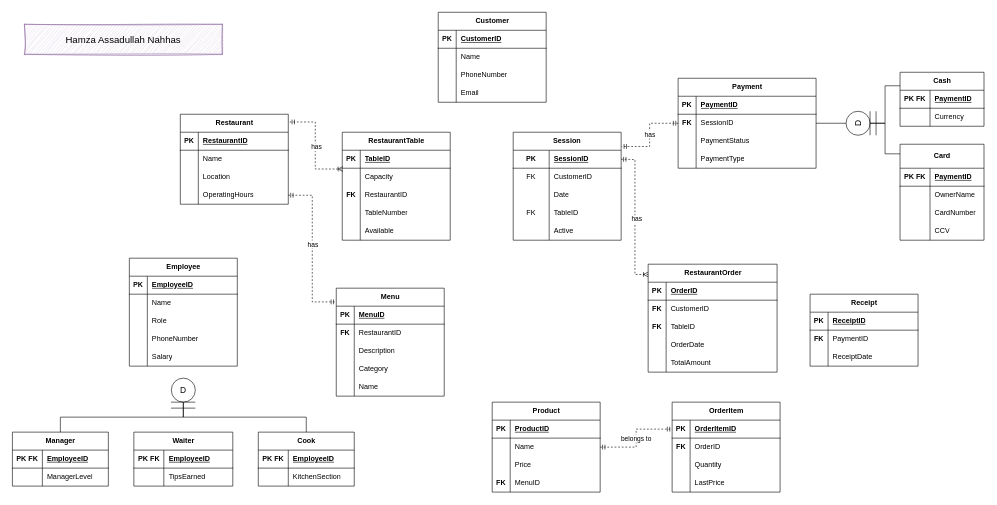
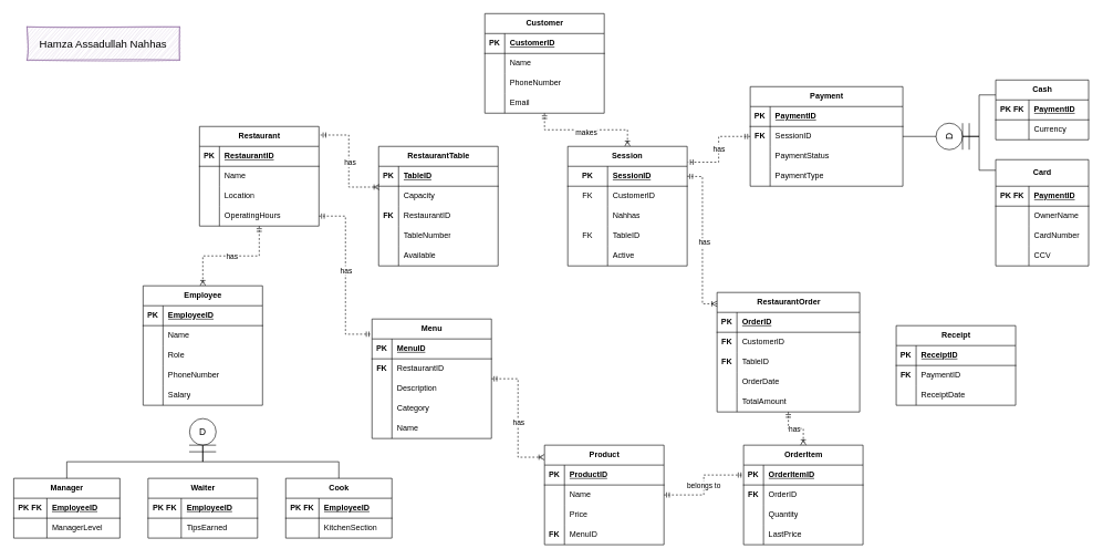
- <mxCell id="230" value="&lt;font style=&quot;color: rgb(0, 0, 0); font-family: Helvetica; font-style: normal; font-variant-ligatures: normal; font-variant-caps: normal; font-weight: 400; letter-spacing: normal; orphans: 2; text-indent: 0px; text-transform: none; widows: 2; word-spacing: 0px; -webkit-text-stroke-width: 0px; white-space: nowrap; text-decoration-thickness: initial; text-decoration-style: initial; text-decoration-color: initial; font-size: 16px;&quot;&gt;Hamza Assadullah Nahhas&lt;/font&gt;" style="text;whiteSpace=wrap;html=1;fillColor=#e1d5e7;strokeColor=#9673a6;rounded=0;sketch=1;curveFitting=1;jiggle=2;fontSize=16;align=center;verticalAlign=middle;" vertex="1" parent="1"><mxGeometry x="40" y="40" width="330" height="50" as="geometry" /></mxCell>
+ <mxCell id="230" value="&lt;font style=&quot;color: rgb(0, 0, 0); font-family: Helvetica; font-style: normal; font-variant-ligatures: normal; font-variant-caps: normal; font-weight: 400; letter-spacing: normal; orphans: 2; text-indent: 0px; text-transform: none; widows: 2; word-spacing: 0px; -webkit-text-stroke-width: 0px; white-space: nowrap; text-decoration-thickness: initial; text-decoration-style: initial; text-decoration-color: initial; font-size: 16px;&quot;&gt;Hamza Assadullah Nahhas&lt;/font&gt;" style="text;whiteSpace=wrap;html=1;fillColor=#e1d5e7;strokeColor=#9673a6;rounded=0;sketch=1;curveFitting=1;jiggle=2;fontSize=16;align=center;verticalAlign=middle;" vertex="1" parent="1"><mxGeometry x="40" y="40" width="230" height="50" as="geometry" /></mxCell>
+ <mxCell id="136" style="edgeStyle=orthogonalEdgeStyle;rounded=0;orthogonalLoop=1;jettySize=auto;html=1;entryX=0.5;entryY=0;entryDx=0;entryDy=0;startArrow=ERmandOne;startFill=0;endArrow=ERoneToMany;endFill=0;dashed=1;" parent="1" source="33" target="186" edge="1"><mxGeometry relative="1" as="geometry" /></mxCell>
+ <mxCell id="137" value="makes" style="edgeLabel;html=1;align=center;verticalAlign=middle;resizable=0;points=[];" parent="136" vertex="1" connectable="0"><mxGeometry x="-0.009" y="-3" relative="1" as="geometry"><mxPoint as="offset" /></mxGeometry></mxCell>
- <mxCell id="195" value="Date" style="shape=partialRectangle;connectable=0;fillColor=none;top=0;left=0;bottom=0;right=0;align=left;spacingLeft=6;overflow=hidden;html=1;whiteSpace=wrap;" parent="193" vertex="1"><mxGeometry x="60" width="120" height="30" as="geometry"><mxRectangle width="120" height="30" as="alternateBounds" /></mxGeometry></mxCell>
+ <mxCell id="195" value="Nahhas" style="shape=partialRectangle;connectable=0;fillColor=none;top=0;left=0;bottom=0;right=0;align=left;spacingLeft=6;overflow=hidden;html=1;whiteSpace=wrap;" parent="193" vertex="1"><mxGeometry x="60" width="120" height="30" as="geometry"><mxRectangle width="120" height="30" as="alternateBounds" /></mxGeometry></mxCell>
+ <mxCell id="2" value="" style="edgeStyle=orthogonalEdgeStyle;rounded=0;orthogonalLoop=1;jettySize=auto;html=1;startArrow=ERmandOne;startFill=0;endArrow=ERoneToMany;endFill=0;dashed=1;" parent="1" source="4" target="139" edge="1"><mxGeometry relative="1" as="geometry" /></mxCell>
+ <mxCell id="3" value="has" style="edgeLabel;html=1;align=center;verticalAlign=middle;resizable=0;points=[];" parent="2" vertex="1" connectable="0"><mxGeometry x="-0.006" relative="1" as="geometry"><mxPoint as="offset" /></mxGeometry></mxCell>
+ <mxCell id="132" style="edgeStyle=orthogonalEdgeStyle;rounded=0;orthogonalLoop=1;jettySize=auto;html=1;entryX=-0.002;entryY=0.121;entryDx=0;entryDy=0;entryPerimeter=0;endArrow=ERoneToMany;endFill=0;startArrow=ERmandOne;startFill=0;dashed=1;" parent="1" source="72" target="119" edge="1"><mxGeometry relative="1" as="geometry" /></mxCell>
+ <mxCell id="133" value="has" style="edgeLabel;html=1;align=center;verticalAlign=middle;resizable=0;points=[];" parent="132" vertex="1" connectable="0"><mxGeometry x="0.058" relative="1" as="geometry"><mxPoint as="offset" /></mxGeometry></mxCell>
+ <mxCell id="117" style="edgeStyle=orthogonalEdgeStyle;rounded=0;orthogonalLoop=1;jettySize=auto;html=1;endArrow=ERoneToMany;endFill=0;startArrow=ERmandOne;startFill=0;dashed=1;" parent="1" source="46" target="88" edge="1"><mxGeometry relative="1" as="geometry" /></mxCell>
+ <mxCell id="118" value="has" style="edgeLabel;html=1;align=center;verticalAlign=middle;resizable=0;points=[];" parent="117" vertex="1" connectable="0"><mxGeometry x="-0.07" relative="1" as="geometry"><mxPoint as="offset" /></mxGeometry></mxCell>
